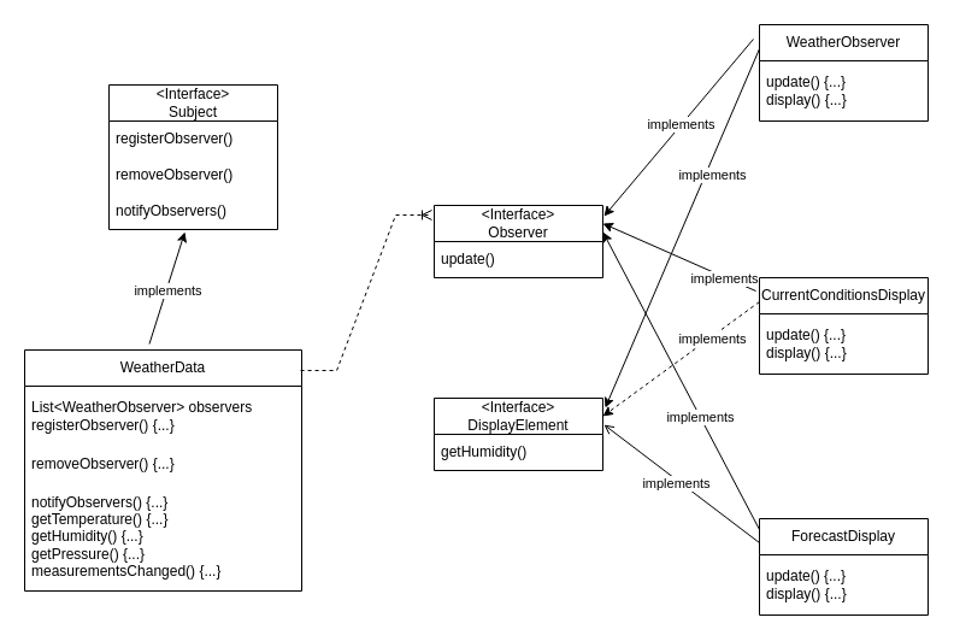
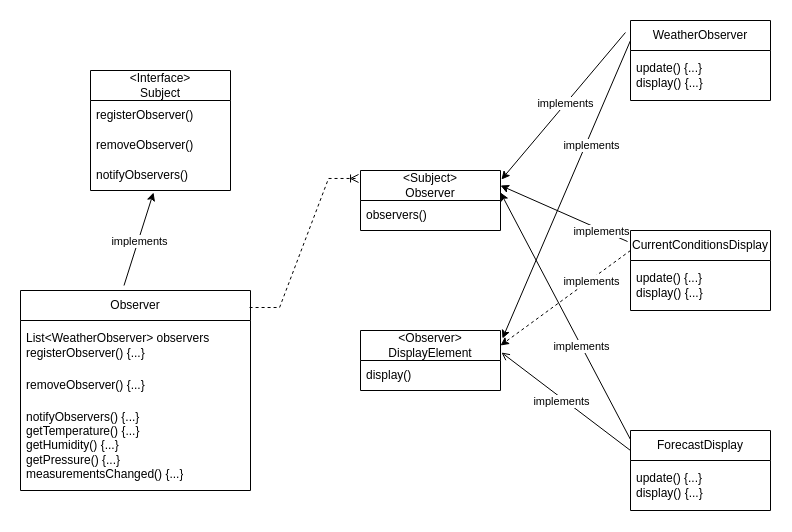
- <mxCell id="12" value="&amp;lt;Interface&amp;gt;&lt;div&gt;Observer&lt;/div&gt;" style="swimlane;fontStyle=0;childLayout=stackLayout;horizontal=1;startSize=30;horizontalStack=0;resizeParent=1;resizeParentMax=0;resizeLast=0;collapsible=1;marginBottom=0;whiteSpace=wrap;html=1;" parent="1" vertex="1"><mxGeometry x="360" y="170" width="140" height="60" as="geometry" /></mxCell>
+ <mxCell id="12" value="&amp;lt;Subject&amp;gt;&lt;div&gt;Observer&lt;/div&gt;" style="swimlane;fontStyle=0;childLayout=stackLayout;horizontal=1;startSize=30;horizontalStack=0;resizeParent=1;resizeParentMax=0;resizeLast=0;collapsible=1;marginBottom=0;whiteSpace=wrap;html=1;" parent="1" vertex="1"><mxGeometry x="360" y="170" width="140" height="60" as="geometry" /></mxCell>
- <mxCell id="13" value="update()" style="text;strokeColor=none;fillColor=none;align=left;verticalAlign=middle;spacingLeft=4;spacingRight=4;overflow=hidden;points=[[0,0.5],[1,0.5]];portConstraint=eastwest;rotatable=0;whiteSpace=wrap;html=1;" parent="12" vertex="1"><mxGeometry y="30" width="140" height="30" as="geometry" /></mxCell>
+ <mxCell id="13" value="observers()" style="text;strokeColor=none;fillColor=none;align=left;verticalAlign=middle;spacingLeft=4;spacingRight=4;overflow=hidden;points=[[0,0.5],[1,0.5]];portConstraint=eastwest;rotatable=0;whiteSpace=wrap;html=1;" parent="12" vertex="1"><mxGeometry y="30" width="140" height="30" as="geometry" /></mxCell>
- <mxCell id="2" value="WeatherData" style="swimlane;fontStyle=0;childLayout=stackLayout;horizontal=1;startSize=30;horizontalStack=0;resizeParent=1;resizeParentMax=0;resizeLast=0;collapsible=1;marginBottom=0;whiteSpace=wrap;html=1;" parent="1" vertex="1"><mxGeometry x="20" y="290" width="230" height="200" as="geometry"><mxRectangle x="110" y="320" width="110" height="30" as="alternateBounds" /></mxGeometry></mxCell>
+ <mxCell id="2" value="Observer" style="swimlane;fontStyle=0;childLayout=stackLayout;horizontal=1;startSize=30;horizontalStack=0;resizeParent=1;resizeParentMax=0;resizeLast=0;collapsible=1;marginBottom=0;whiteSpace=wrap;html=1;" parent="1" vertex="1"><mxGeometry x="20" y="290" width="230" height="200" as="geometry"><mxRectangle x="110" y="320" width="110" height="30" as="alternateBounds" /></mxGeometry></mxCell>
- <mxCell id="21" value="&amp;lt;Interface&amp;gt;&lt;div&gt;DisplayElement&lt;/div&gt;" style="swimlane;fontStyle=0;childLayout=stackLayout;horizontal=1;startSize=30;horizontalStack=0;resizeParent=1;resizeParentMax=0;resizeLast=0;collapsible=1;marginBottom=0;whiteSpace=wrap;html=1;" parent="1" vertex="1"><mxGeometry x="360" y="330" width="140" height="60" as="geometry" /></mxCell>
+ <mxCell id="21" value="&amp;lt;Observer&amp;gt;&lt;div&gt;DisplayElement&lt;/div&gt;" style="swimlane;fontStyle=0;childLayout=stackLayout;horizontal=1;startSize=30;horizontalStack=0;resizeParent=1;resizeParentMax=0;resizeLast=0;collapsible=1;marginBottom=0;whiteSpace=wrap;html=1;" parent="1" vertex="1"><mxGeometry x="360" y="330" width="140" height="60" as="geometry" /></mxCell>
- <mxCell id="22" value="getHumidity()" style="text;strokeColor=none;fillColor=none;align=left;verticalAlign=middle;spacingLeft=4;spacingRight=4;overflow=hidden;points=[[0,0.5],[1,0.5]];portConstraint=eastwest;rotatable=0;whiteSpace=wrap;html=1;" parent="21" vertex="1"><mxGeometry y="30" width="140" height="30" as="geometry" /></mxCell>
+ <mxCell id="22" value="display()" style="text;strokeColor=none;fillColor=none;align=left;verticalAlign=middle;spacingLeft=4;spacingRight=4;overflow=hidden;points=[[0,0.5],[1,0.5]];portConstraint=eastwest;rotatable=0;whiteSpace=wrap;html=1;" parent="21" vertex="1"><mxGeometry y="30" width="140" height="30" as="geometry" /></mxCell>
